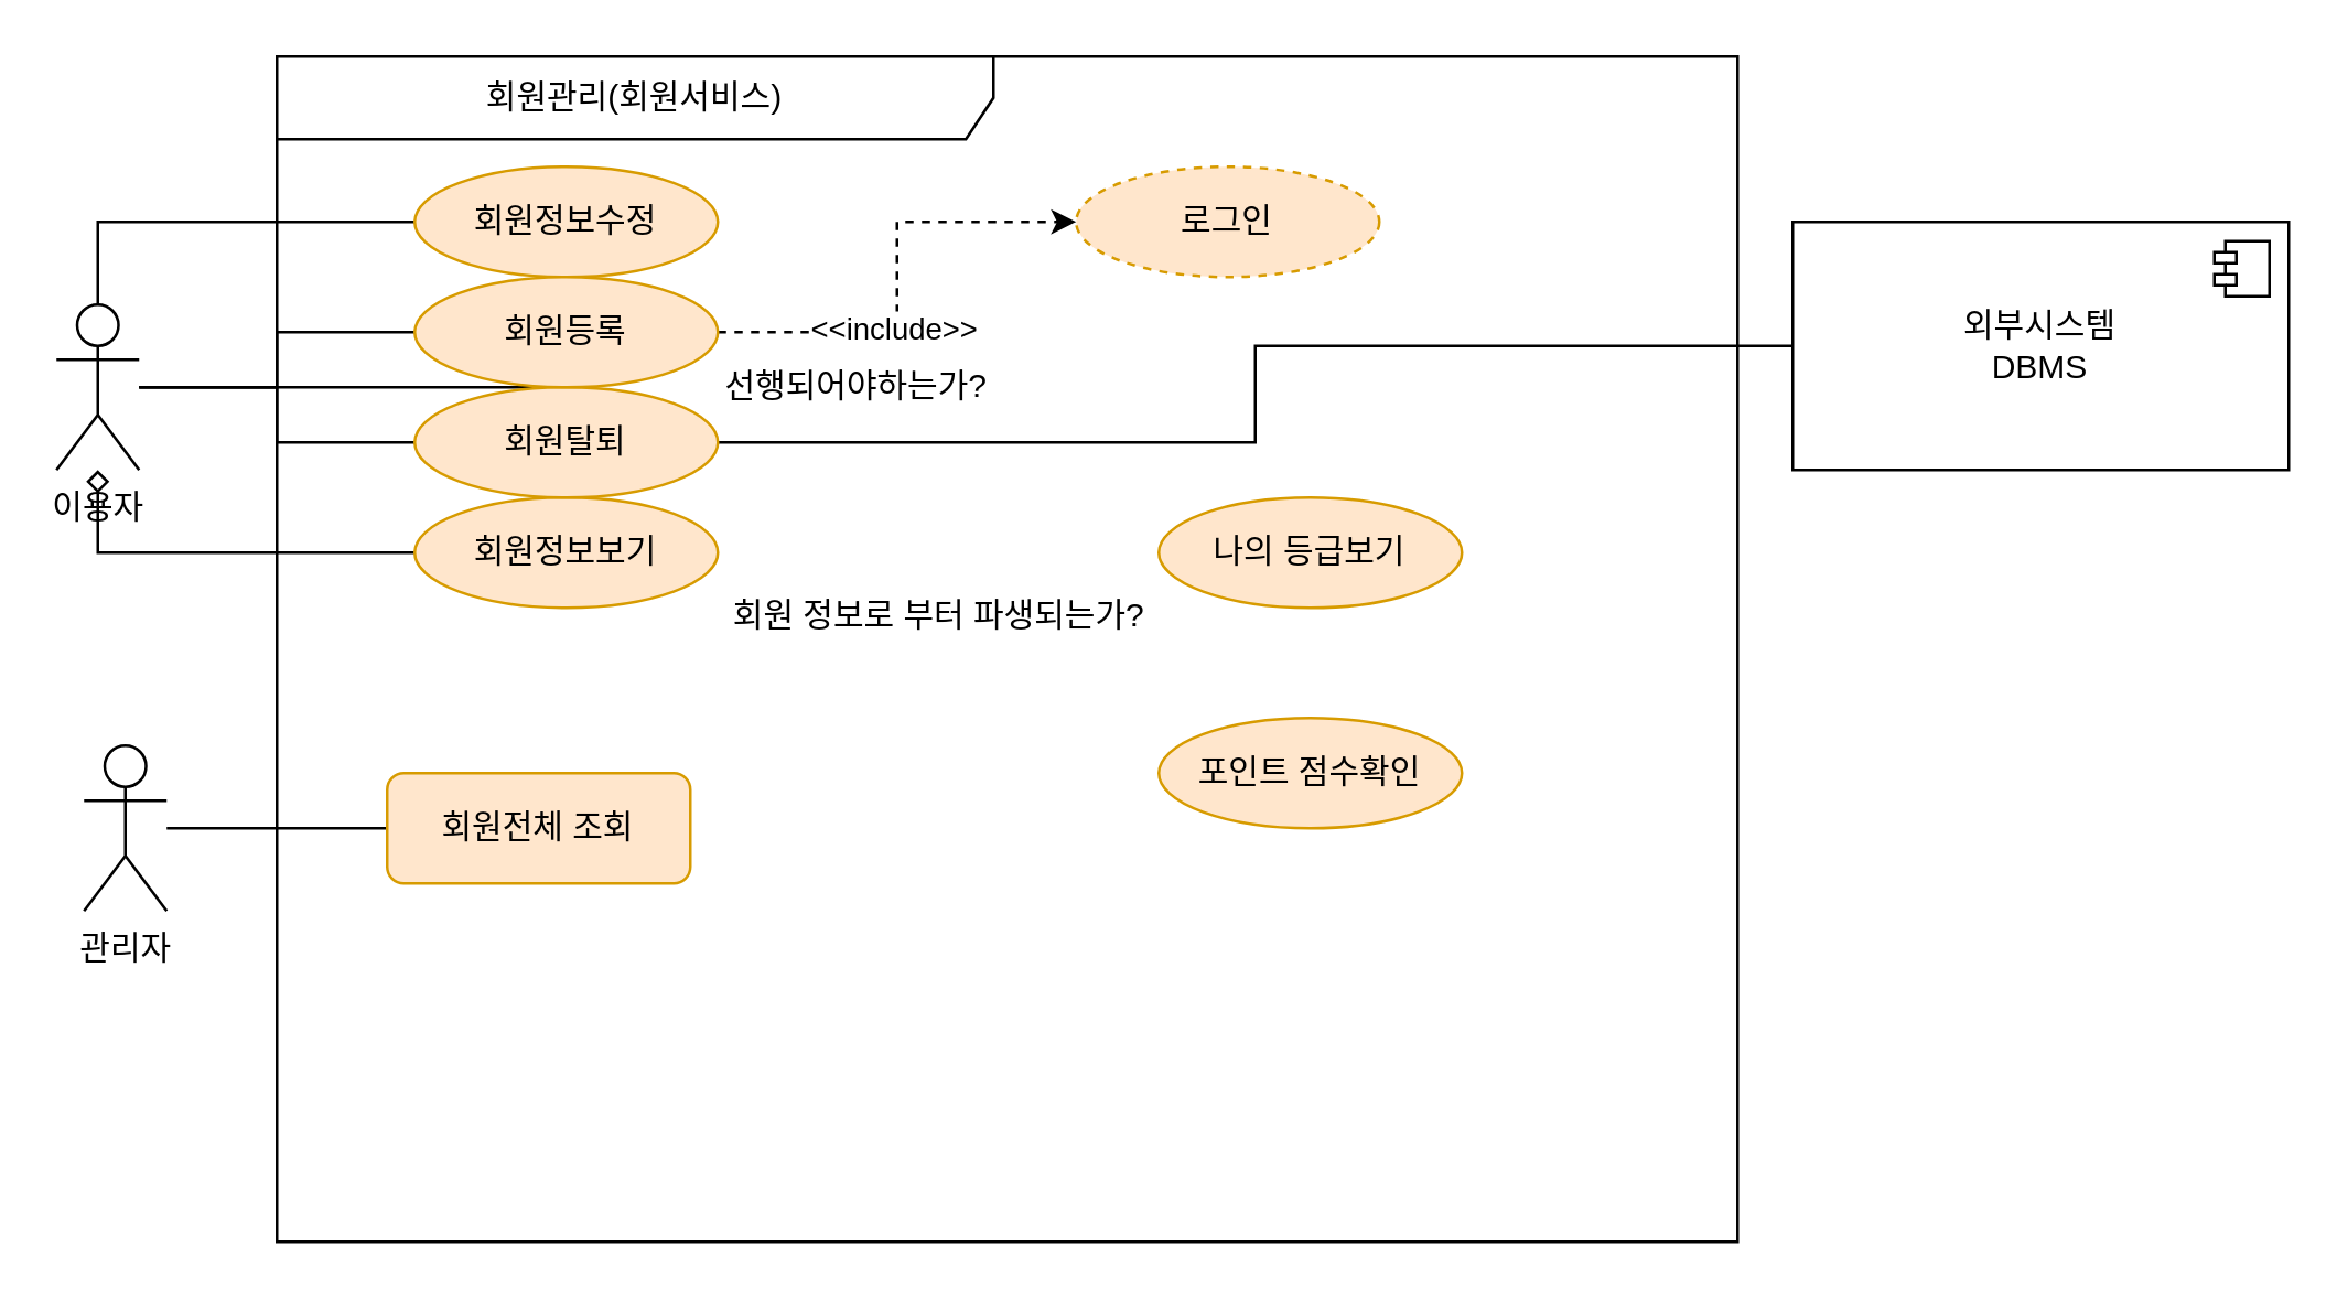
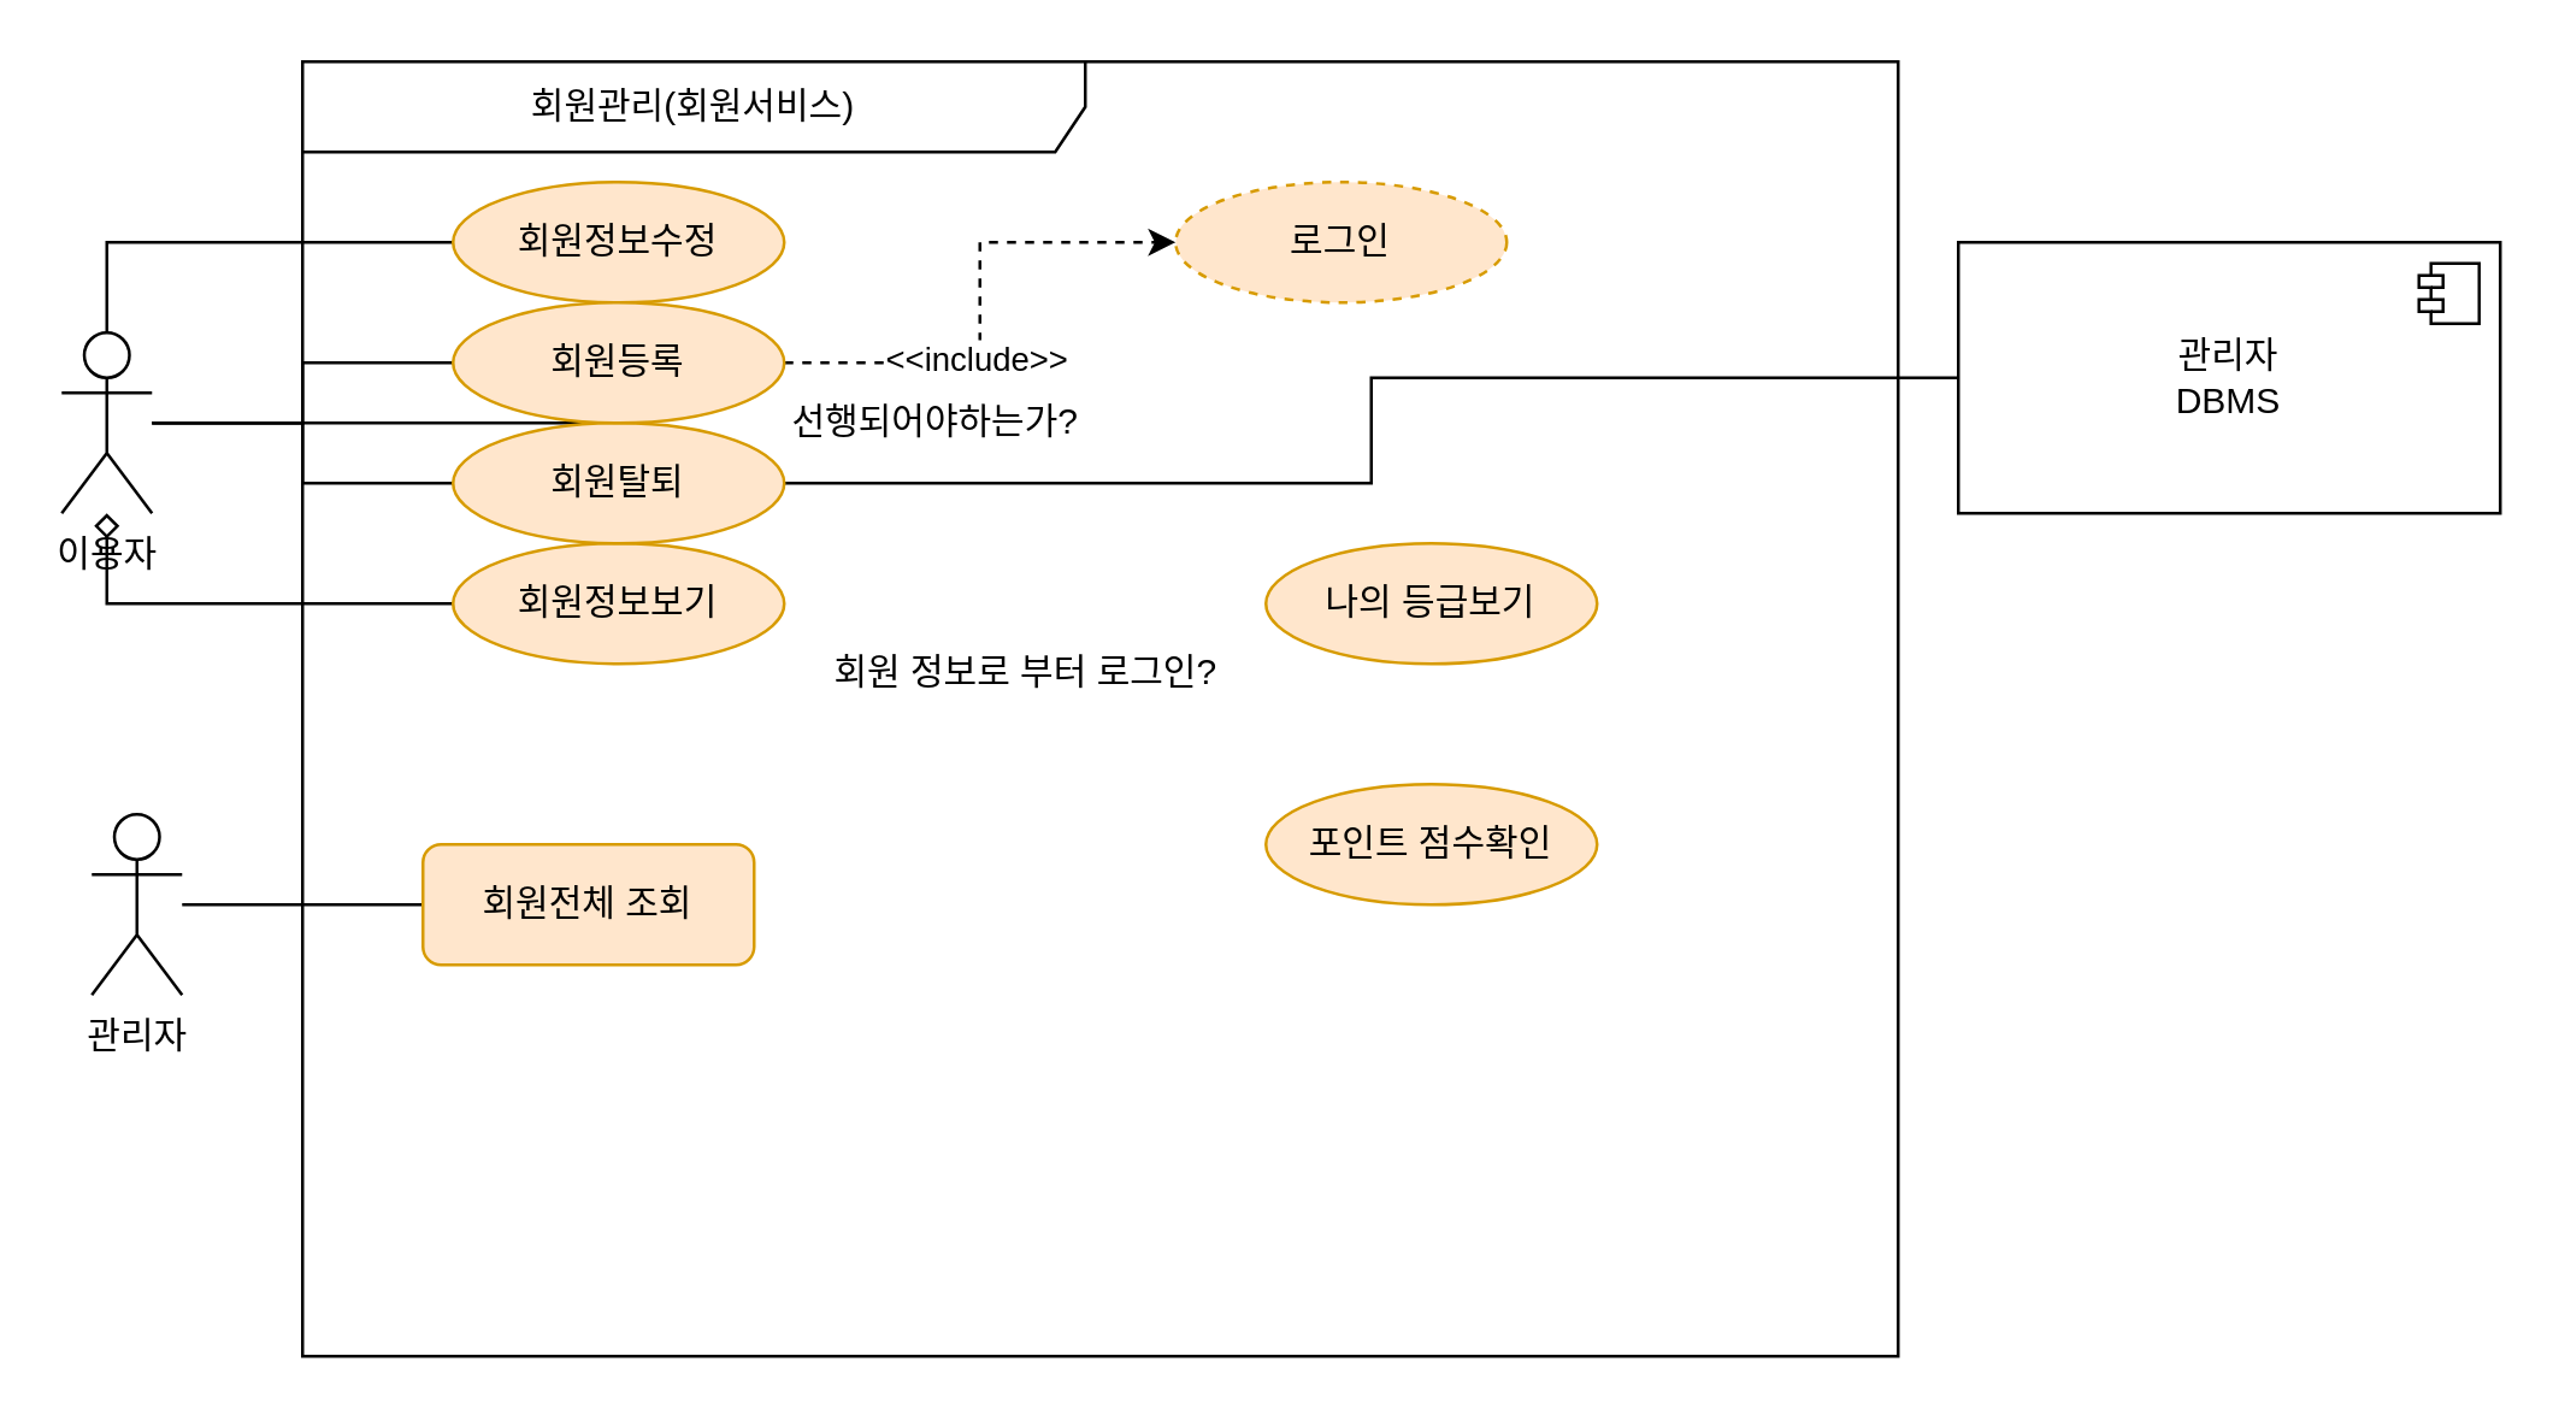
- <mxCell id="24" value="외부시스템&lt;br&gt;DBMS" style="html=1;dropTarget=0;whiteSpace=wrap;" parent="1" vertex="1"><mxGeometry x="650" y="80" width="180" height="90" as="geometry" /></mxCell>
+ <mxCell id="24" value="관리자&lt;br&gt;DBMS" style="html=1;dropTarget=0;whiteSpace=wrap;" parent="1" vertex="1"><mxGeometry x="650" y="80" width="180" height="90" as="geometry" /></mxCell>
- <mxCell id="23" value="회원 정보로 부터 파생되는가?" style="text;html=1;align=center;verticalAlign=middle;resizable=0;points=[];autosize=1;strokeColor=none;fillColor=none;" parent="1" vertex="1"><mxGeometry x="250" y="208" width="180" height="30" as="geometry" /></mxCell>
+ <mxCell id="23" value="회원 정보로 부터 로그인?" style="text;html=1;align=center;verticalAlign=middle;resizable=0;points=[];autosize=1;strokeColor=none;fillColor=none;" parent="1" vertex="1"><mxGeometry x="250" y="208" width="180" height="30" as="geometry" /></mxCell>
